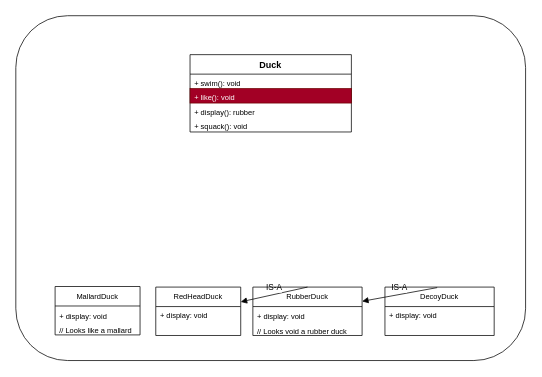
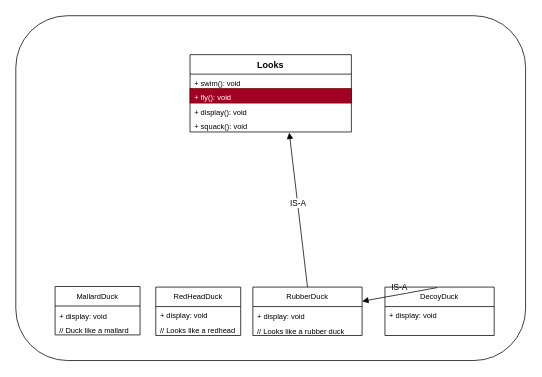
- <mxCell id="20" value="Duck" style="swimlane;fontStyle=1;align=center;verticalAlign=top;childLayout=stackLayout;horizontal=1;startSize=26;horizontalStack=0;resizeParent=1;resizeParentMax=0;resizeLast=0;collapsible=1;marginBottom=0;" vertex="1" parent="1"><mxGeometry x="253" y="71.94" width="215.23" height="103.161" as="geometry" /></mxCell>
+ <mxCell id="20" value="Looks" style="swimlane;fontStyle=1;align=center;verticalAlign=top;childLayout=stackLayout;horizontal=1;startSize=26;horizontalStack=0;resizeParent=1;resizeParentMax=0;resizeLast=0;collapsible=1;marginBottom=0;" vertex="1" parent="1"><mxGeometry x="253" y="71.94" width="215.23" height="103.161" as="geometry" /></mxCell>
- <mxCell id="22" value="+ like(): void" style="text;strokeColor=#6F0000;fillColor=#a20025;align=left;verticalAlign=top;spacingLeft=4;spacingRight=4;overflow=hidden;rotatable=0;points=[[0,0.5],[1,0.5]];portConstraint=eastwest;container=0;fontSize=10;fontColor=#ffffff;" vertex="1" parent="20"><mxGeometry y="45.29" width="215.23" height="19.29" as="geometry" /></mxCell>
+ <mxCell id="22" value="+ fly(): void" style="text;strokeColor=#6F0000;fillColor=#a20025;align=left;verticalAlign=top;spacingLeft=4;spacingRight=4;overflow=hidden;rotatable=0;points=[[0,0.5],[1,0.5]];portConstraint=eastwest;container=0;fontSize=10;fontColor=#ffffff;" vertex="1" parent="20"><mxGeometry y="45.29" width="215.23" height="19.29" as="geometry" /></mxCell>
- <mxCell id="23" value="+ display(): rubber" style="text;strokeColor=none;fillColor=none;align=left;verticalAlign=top;spacingLeft=4;spacingRight=4;overflow=hidden;rotatable=0;points=[[0,0.5],[1,0.5]];portConstraint=eastwest;container=0;fontSize=10;" parent="20" vertex="1"><mxGeometry y="64.58" width="215.23" height="19.29" as="geometry" /></mxCell>
+ <mxCell id="23" value="+ display(): void" style="text;strokeColor=none;fillColor=none;align=left;verticalAlign=top;spacingLeft=4;spacingRight=4;overflow=hidden;rotatable=0;points=[[0,0.5],[1,0.5]];portConstraint=eastwest;container=0;fontSize=10;" parent="20" vertex="1"><mxGeometry y="64.58" width="215.23" height="19.29" as="geometry" /></mxCell>
- <mxCell id="3" value="IS-A" style="html=1;verticalAlign=bottom;endArrow=block;exitX=0.5;exitY=0;exitDx=0;exitDy=0;" parent="1" source="9" target="13" edge="1"><mxGeometry width="80" relative="1" as="geometry"><mxPoint x="262.301" y="388.653" as="sourcePoint" /><mxPoint x="405.62" y="170" as="targetPoint" /></mxGeometry></mxCell>
+ <mxCell id="3" value="IS-A" style="html=1;verticalAlign=bottom;endArrow=block;exitX=0.5;exitY=0;exitDx=0;exitDy=0;entryX=0.615;entryY=1.043;entryDx=0;entryDy=0;entryPerimeter=0;" parent="1" source="9" target="24" edge="1"><mxGeometry width="80" relative="1" as="geometry"><mxPoint x="262.301" y="388.653" as="sourcePoint" /><mxPoint x="405.62" y="170" as="targetPoint" /></mxGeometry></mxCell>
+ <mxCell id="15" value="// Looks like a redhead" style="text;strokeColor=none;fillColor=none;align=left;verticalAlign=top;spacingLeft=4;spacingRight=4;overflow=hidden;rotatable=0;points=[[0,0.5],[1,0.5]];portConstraint=eastwest;fontSize=10;container=0;" parent="12" vertex="1"><mxGeometry y="45.29" width="113.333" height="19.29" as="geometry" /></mxCell>
- <mxCell id="19" value="// Looks like a mallard" style="text;strokeColor=none;fillColor=none;align=left;verticalAlign=top;spacingLeft=4;spacingRight=4;overflow=hidden;rotatable=0;points=[[0,0.5],[1,0.5]];portConstraint=eastwest;fontSize=10;container=0;" parent="16" vertex="1"><mxGeometry y="46.84" width="113.333" height="19.29" as="geometry" /></mxCell>
+ <mxCell id="19" value="// Duck like a mallard" style="text;strokeColor=none;fillColor=none;align=left;verticalAlign=top;spacingLeft=4;spacingRight=4;overflow=hidden;rotatable=0;points=[[0,0.5],[1,0.5]];portConstraint=eastwest;fontSize=10;container=0;" parent="16" vertex="1"><mxGeometry y="46.84" width="113.333" height="19.29" as="geometry" /></mxCell>
- <mxCell id="11" value="// Looks void a rubber duck" style="text;strokeColor=none;fillColor=none;align=left;verticalAlign=top;spacingLeft=4;spacingRight=4;overflow=hidden;rotatable=0;points=[[0,0.5],[1,0.5]];portConstraint=eastwest;fontSize=10;container=0;" parent="8" vertex="1"><mxGeometry y="46.84" width="145.714" height="19.29" as="geometry" /></mxCell>
+ <mxCell id="11" value="// Looks like a rubber duck" style="text;strokeColor=none;fillColor=none;align=left;verticalAlign=top;spacingLeft=4;spacingRight=4;overflow=hidden;rotatable=0;points=[[0,0.5],[1,0.5]];portConstraint=eastwest;fontSize=10;container=0;" parent="8" vertex="1"><mxGeometry y="46.84" width="145.714" height="19.29" as="geometry" /></mxCell>
